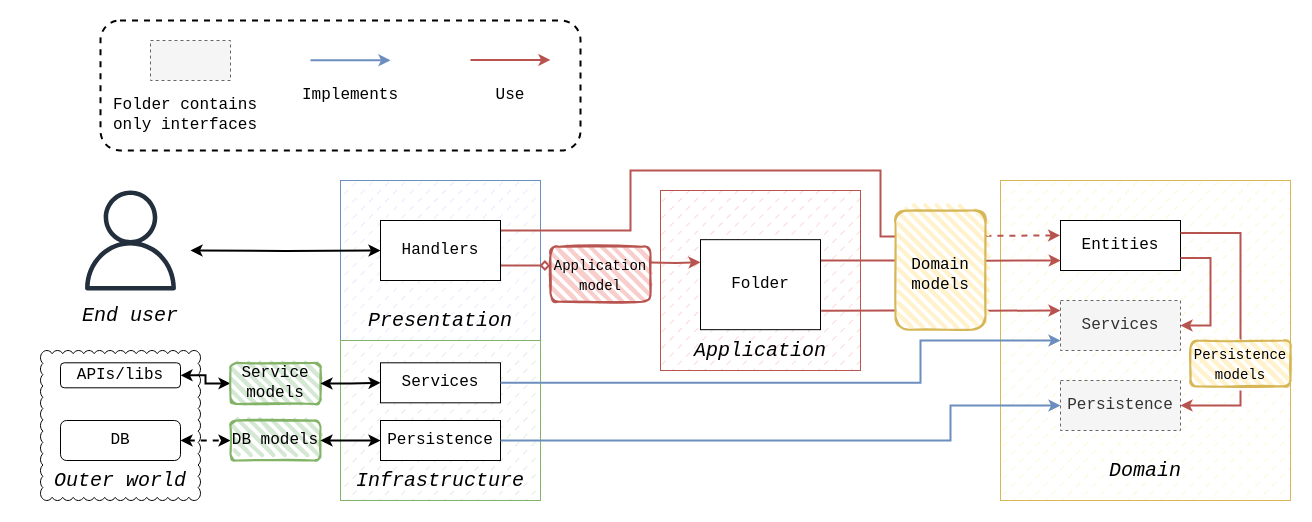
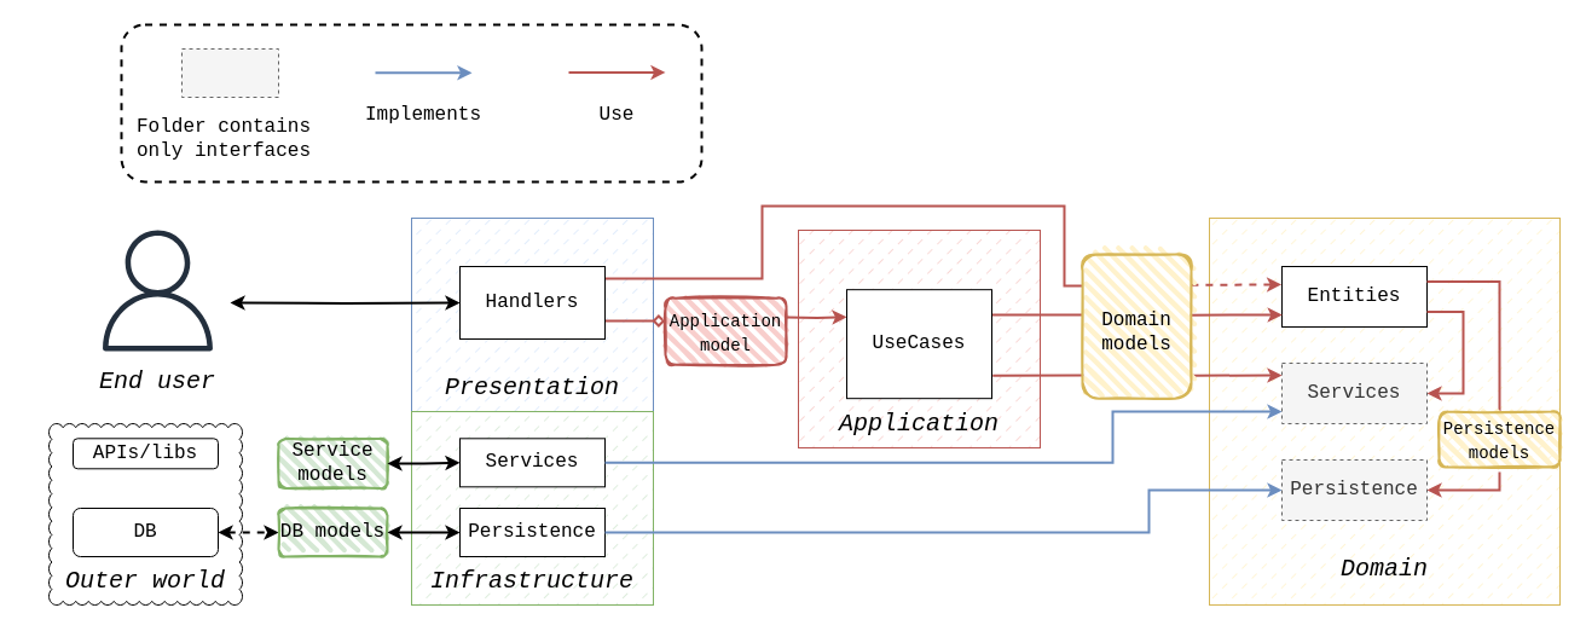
- <mxCell id="57" value="&lt;font style=&quot;font-size: 16px;&quot; face=&quot;Courier New&quot;&gt;Folder&lt;/font&gt;" style="text;html=1;align=center;verticalAlign=middle;whiteSpace=wrap;rounded=0;" parent="55" vertex="1"><mxGeometry width="120" height="90" as="geometry" /></mxCell>
+ <mxCell id="57" value="&lt;font style=&quot;font-size: 16px;&quot; face=&quot;Courier New&quot;&gt;UseCases&lt;/font&gt;" style="text;html=1;align=center;verticalAlign=middle;whiteSpace=wrap;rounded=0;" parent="55" vertex="1"><mxGeometry width="120" height="90" as="geometry" /></mxCell>
- <mxCell id="50" style="edgeStyle=orthogonalEdgeStyle;rounded=0;orthogonalLoop=1;jettySize=auto;html=1;exitX=1;exitY=0.5;exitDx=0;exitDy=0;entryX=0;entryY=0.5;entryDx=0;entryDy=0;startArrow=classic;startFill=1;strokeWidth=2;" parent="1" source="51" target="65" edge="1"><mxGeometry relative="1" as="geometry" /></mxCell>
